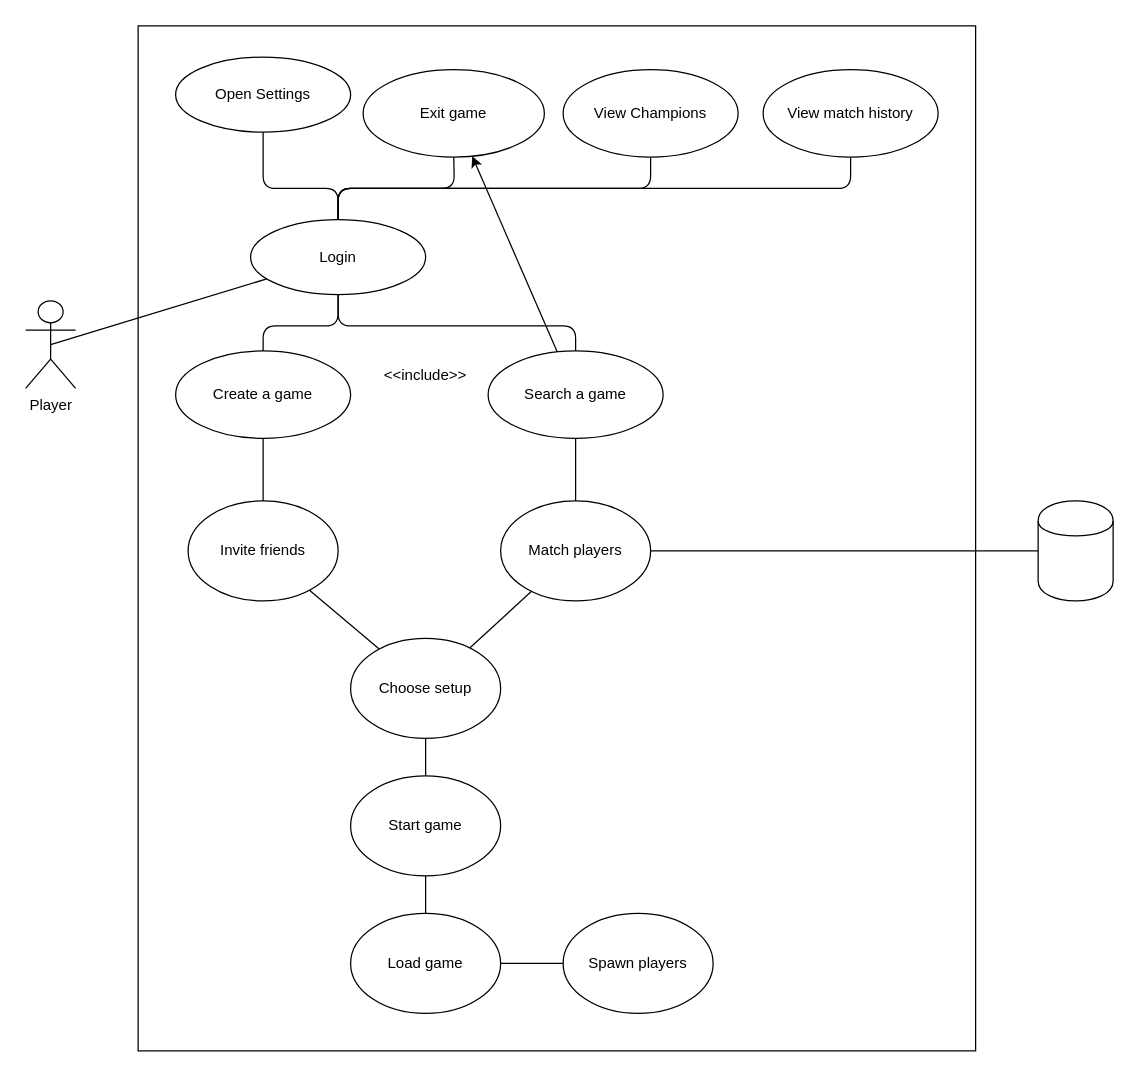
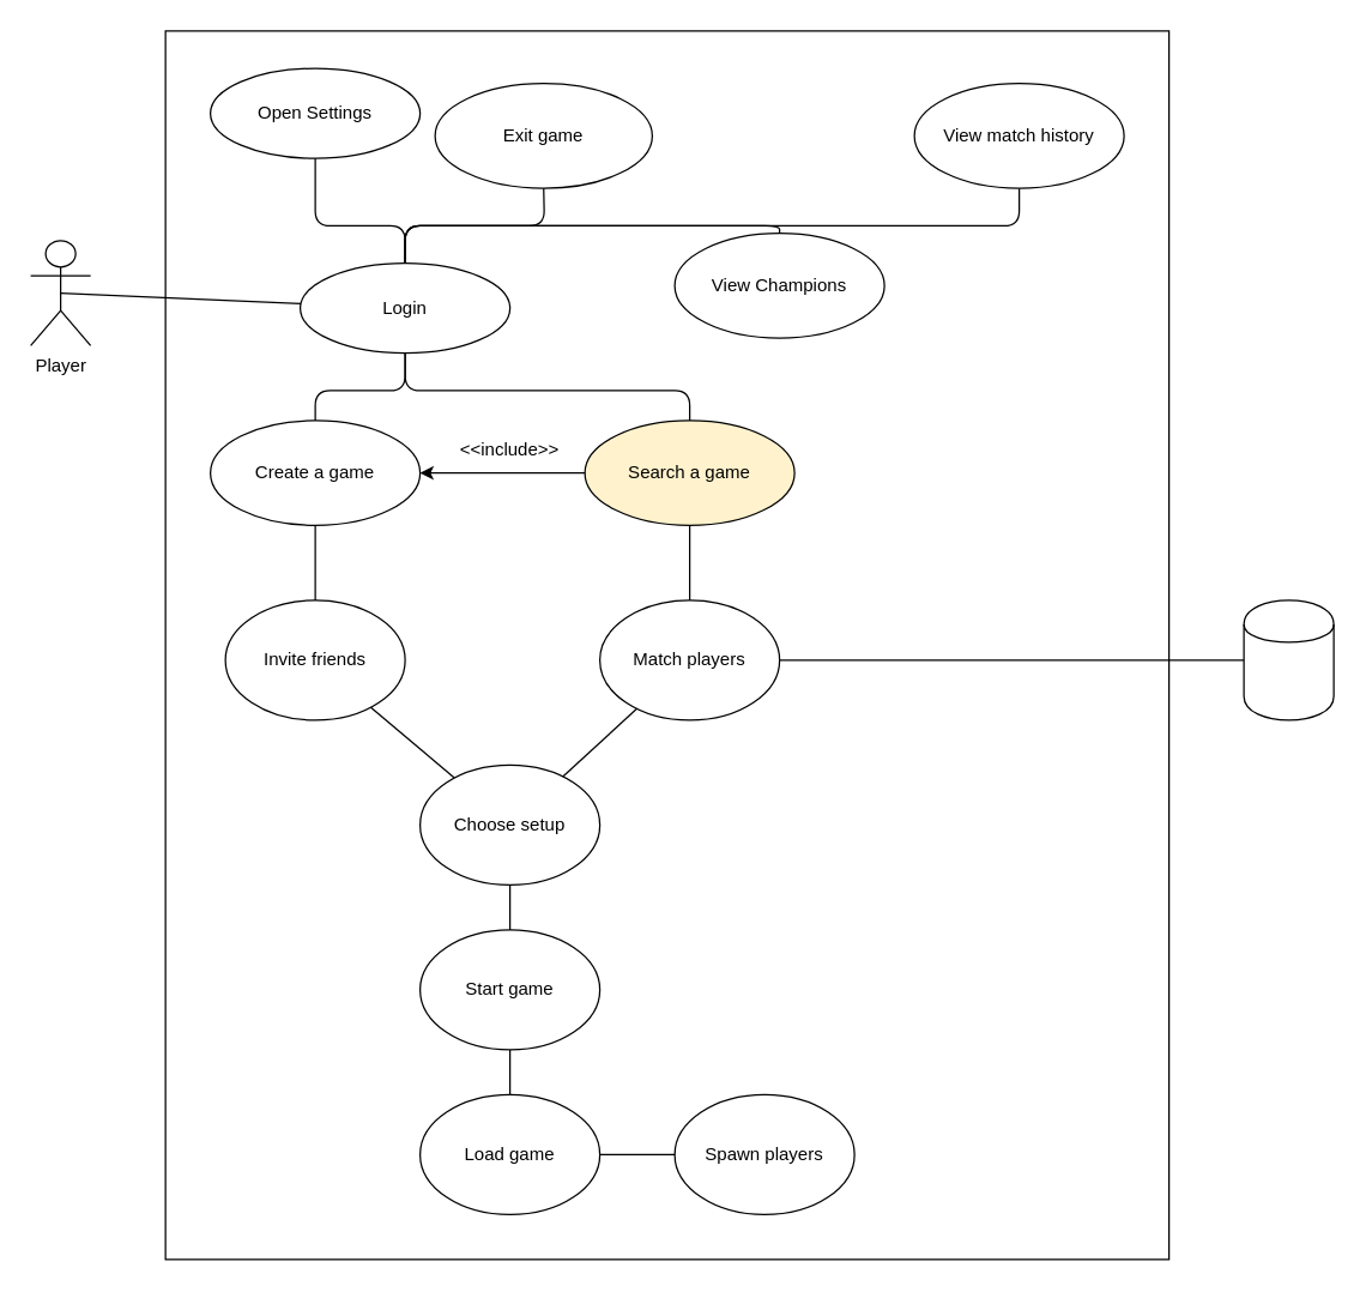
- <mxCell id="6" value="View Champions" style="ellipse;whiteSpace=wrap;html=1;" vertex="1" parent="1"><mxGeometry x="450" y="55" width="140" height="70" as="geometry" /></mxCell>
+ <mxCell id="6" value="View Champions" style="ellipse;whiteSpace=wrap;html=1;" vertex="1" parent="1"><mxGeometry x="450" y="155" width="140" height="70" as="geometry" /></mxCell>
- <mxCell id="29" value="" style="endArrow=classic;html=1;" edge="1" parent="1" source="7" target="11"><mxGeometry width="50" height="50" relative="1" as="geometry"><mxPoint x="350" y="400" as="sourcePoint" /><mxPoint x="400" y="350" as="targetPoint" /></mxGeometry></mxCell>
+ <mxCell id="29" value="" style="endArrow=classic;html=1;" edge="1" parent="1" source="7" target="8"><mxGeometry width="50" height="50" relative="1" as="geometry"><mxPoint x="350" y="400" as="sourcePoint" /><mxPoint x="400" y="350" as="targetPoint" /></mxGeometry></mxCell>
- <mxCell id="3" value="Player" style="shape=umlActor;verticalLabelPosition=bottom;labelBackgroundColor=#ffffff;verticalAlign=top;html=1;outlineConnect=0;" vertex="1" parent="1"><mxGeometry x="20" y="240" width="40" height="70" as="geometry" /></mxCell>
+ <mxCell id="3" value="Player" style="shape=umlActor;verticalLabelPosition=bottom;labelBackgroundColor=#ffffff;verticalAlign=top;html=1;outlineConnect=0;" vertex="1" parent="1"><mxGeometry x="20" y="160" width="40" height="70" as="geometry" /></mxCell>
- <mxCell id="7" value="Search a game" style="ellipse;whiteSpace=wrap;html=1;" vertex="1" parent="1"><mxGeometry x="390" y="280" width="140" height="70" as="geometry" /></mxCell>
+ <mxCell id="7" value="Search a game" style="ellipse;whiteSpace=wrap;html=1;fillColor=#fff2cc;" vertex="1" parent="1"><mxGeometry x="390" y="280" width="140" height="70" as="geometry" /></mxCell>
